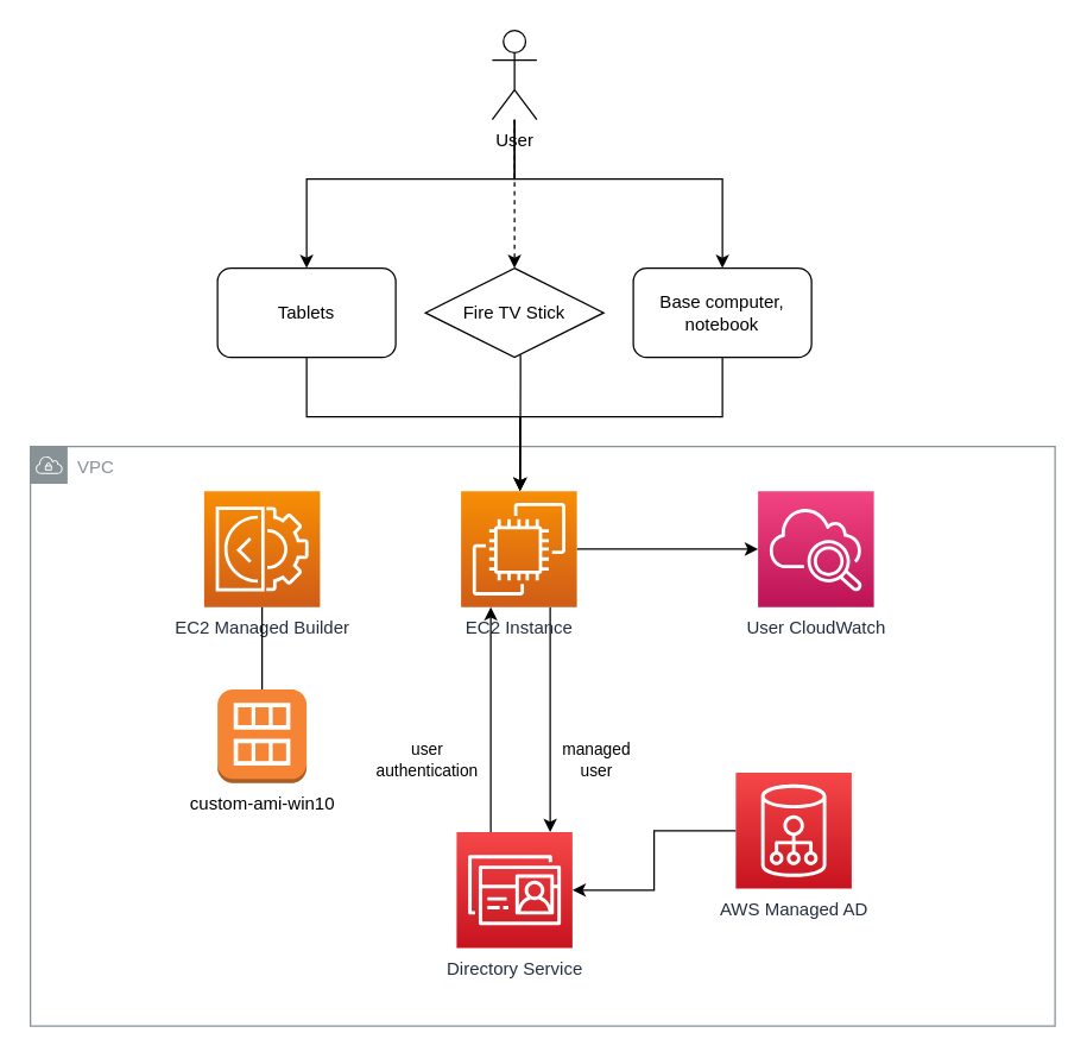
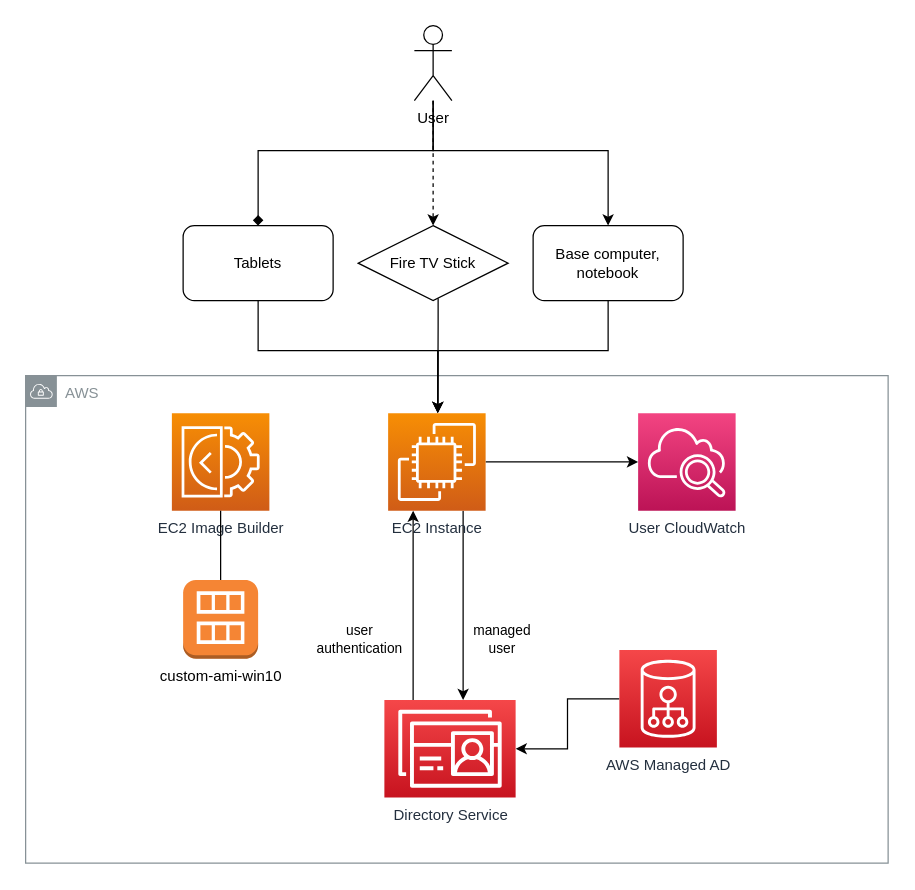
- <mxCell id="5" style="edgeStyle=orthogonalEdgeStyle;rounded=0;orthogonalLoop=1;jettySize=auto;html=1;entryX=0.5;entryY=0;entryDx=0;entryDy=0;" parent="1" source="6" target="12" edge="1"><mxGeometry relative="1" as="geometry"><Array as="points"><mxPoint x="346" y="120" /><mxPoint x="206" y="120" /></Array></mxGeometry></mxCell>
+ <mxCell id="5" style="edgeStyle=orthogonalEdgeStyle;rounded=0;orthogonalLoop=1;jettySize=auto;html=1;entryX=0.5;entryY=0;entryDx=0;entryDy=0;endArrow=diamond;" parent="1" source="6" target="12" edge="1"><mxGeometry relative="1" as="geometry"><Array as="points"><mxPoint x="346" y="120" /><mxPoint x="206" y="120" /></Array></mxGeometry></mxCell>
- <mxCell id="2" value="VPC" style="sketch=0;outlineConnect=0;gradientColor=none;html=1;whiteSpace=wrap;fontSize=12;fontStyle=0;shape=mxgraph.aws4.group;grIcon=mxgraph.aws4.group_vpc;strokeColor=#879196;fillColor=none;verticalAlign=top;align=left;spacingLeft=30;fontColor=#879196;dashed=0;" parent="1" vertex="1"><mxGeometry x="20" y="300" width="690" height="390" as="geometry" /></mxCell>
+ <mxCell id="2" value="AWS" style="sketch=0;outlineConnect=0;gradientColor=none;html=1;whiteSpace=wrap;fontSize=12;fontStyle=0;shape=mxgraph.aws4.group;grIcon=mxgraph.aws4.group_vpc;strokeColor=#879196;fillColor=none;verticalAlign=top;align=left;spacingLeft=30;fontColor=#879196;dashed=0;" parent="1" vertex="1"><mxGeometry x="20" y="300" width="690" height="390" as="geometry" /></mxCell>
- <mxCell id="20" value="EC2 Managed Builder" style="sketch=0;points=[[0,0,0],[0.25,0,0],[0.5,0,0],[0.75,0,0],[1,0,0],[0,1,0],[0.25,1,0],[0.5,1,0],[0.75,1,0],[1,1,0],[0,0.25,0],[0,0.5,0],[0,0.75,0],[1,0.25,0],[1,0.5,0],[1,0.75,0]];outlineConnect=0;fontColor=#232F3E;gradientColor=#F78E04;gradientDirection=north;fillColor=#D05C17;strokeColor=#ffffff;dashed=0;verticalLabelPosition=bottom;verticalAlign=top;align=center;html=1;fontSize=12;fontStyle=0;aspect=fixed;shape=mxgraph.aws4.resourceIcon;resIcon=mxgraph.aws4.ec2_image_builder;" parent="1" vertex="1"><mxGeometry x="137" y="330" width="78" height="78" as="geometry" /></mxCell>
+ <mxCell id="20" value="EC2 Image Builder" style="sketch=0;points=[[0,0,0],[0.25,0,0],[0.5,0,0],[0.75,0,0],[1,0,0],[0,1,0],[0.25,1,0],[0.5,1,0],[0.75,1,0],[1,1,0],[0,0.25,0],[0,0.5,0],[0,0.75,0],[1,0.25,0],[1,0.5,0],[1,0.75,0]];outlineConnect=0;fontColor=#232F3E;gradientColor=#F78E04;gradientDirection=north;fillColor=#D05C17;strokeColor=#ffffff;dashed=0;verticalLabelPosition=bottom;verticalAlign=top;align=center;html=1;fontSize=12;fontStyle=0;aspect=fixed;shape=mxgraph.aws4.resourceIcon;resIcon=mxgraph.aws4.ec2_image_builder;" parent="1" vertex="1"><mxGeometry x="137" y="330" width="78" height="78" as="geometry" /></mxCell>
- <mxCell id="19" value="Directory Service" style="sketch=0;points=[[0,0,0],[0.25,0,0],[0.5,0,0],[0.75,0,0],[1,0,0],[0,1,0],[0.25,1,0],[0.5,1,0],[0.75,1,0],[1,1,0],[0,0.25,0],[0,0.5,0],[0,0.75,0],[1,0.25,0],[1,0.5,0],[1,0.75,0]];outlineConnect=0;fontColor=#232F3E;gradientColor=#F54749;gradientDirection=north;fillColor=#C7131F;strokeColor=#ffffff;dashed=0;verticalLabelPosition=bottom;verticalAlign=top;align=center;html=1;fontSize=12;fontStyle=0;aspect=fixed;shape=mxgraph.aws4.resourceIcon;resIcon=mxgraph.aws4.directory_service;" parent="1" vertex="1"><mxGeometry x="307" y="559.5" width="78" height="78" as="geometry" /></mxCell>
+ <mxCell id="19" value="Directory Service" style="sketch=0;points=[[0,0,0],[0.25,0,0],[0.5,0,0],[0.75,0,0],[1,0,0],[0,1,0],[0.25,1,0],[0.5,1,0],[0.75,1,0],[1,1,0],[0,0.25,0],[0,0.5,0],[0,0.75,0],[1,0.25,0],[1,0.5,0],[1,0.75,0]];outlineConnect=0;fontColor=#232F3E;gradientColor=#F54749;gradientDirection=north;fillColor=#C7131F;strokeColor=#ffffff;dashed=0;verticalLabelPosition=bottom;verticalAlign=top;align=center;html=1;fontSize=12;fontStyle=0;aspect=fixed;shape=mxgraph.aws4.resourceIcon;resIcon=mxgraph.aws4.directory_service;" parent="1" vertex="1"><mxGeometry x="307" y="559.5" width="105" height="78" as="geometry" /></mxCell>
